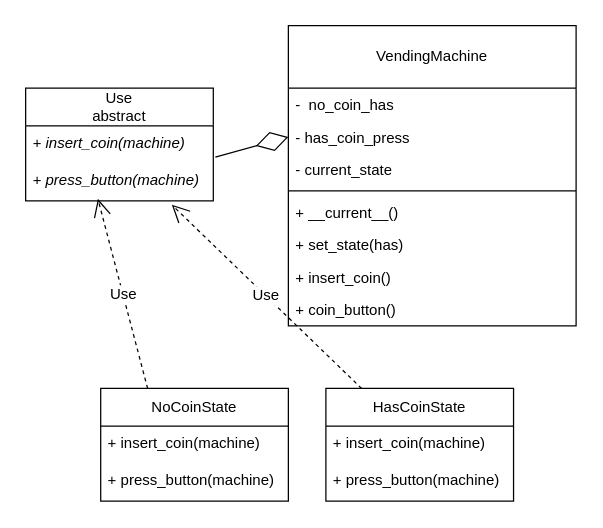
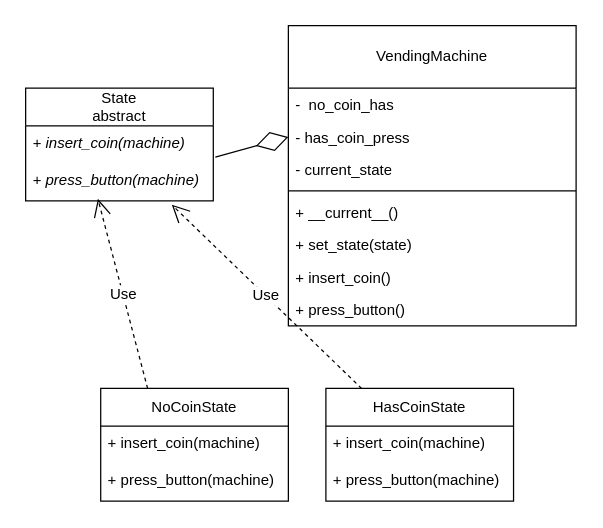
- <mxCell id="2" value="&lt;div&gt;Use&lt;/div&gt;&lt;div&gt;abstract&lt;/div&gt;" style="swimlane;fontStyle=0;childLayout=stackLayout;horizontal=1;startSize=30;fillColor=none;horizontalStack=0;resizeParent=1;resizeParentMax=0;resizeLast=0;collapsible=1;marginBottom=0;whiteSpace=wrap;html=1;" vertex="1" parent="1"><mxGeometry x="20" y="70" width="150" height="90" as="geometry" /></mxCell>
+ <mxCell id="2" value="&lt;div&gt;State&lt;/div&gt;&lt;div&gt;abstract&lt;/div&gt;" style="swimlane;fontStyle=0;childLayout=stackLayout;horizontal=1;startSize=30;fillColor=none;horizontalStack=0;resizeParent=1;resizeParentMax=0;resizeLast=0;collapsible=1;marginBottom=0;whiteSpace=wrap;html=1;" vertex="1" parent="1"><mxGeometry x="20" y="70" width="150" height="90" as="geometry" /></mxCell>
- <mxCell id="17" value="+ set_state(has)" style="text;strokeColor=none;fillColor=none;align=left;verticalAlign=top;spacingLeft=4;spacingRight=4;overflow=hidden;rotatable=0;points=[[0,0.5],[1,0.5]];portConstraint=eastwest;whiteSpace=wrap;html=1;" vertex="1" parent="11"><mxGeometry y="162" width="230" height="26" as="geometry" /></mxCell>
+ <mxCell id="17" value="+ set_state(state)" style="text;strokeColor=none;fillColor=none;align=left;verticalAlign=top;spacingLeft=4;spacingRight=4;overflow=hidden;rotatable=0;points=[[0,0.5],[1,0.5]];portConstraint=eastwest;whiteSpace=wrap;html=1;" vertex="1" parent="11"><mxGeometry y="162" width="230" height="26" as="geometry" /></mxCell>
- <mxCell id="19" value="+ coin_button()" style="text;strokeColor=none;fillColor=none;align=left;verticalAlign=top;spacingLeft=4;spacingRight=4;overflow=hidden;rotatable=0;points=[[0,0.5],[1,0.5]];portConstraint=eastwest;whiteSpace=wrap;html=1;" vertex="1" parent="11"><mxGeometry y="214" width="230" height="26" as="geometry" /></mxCell>
+ <mxCell id="19" value="+ press_button()" style="text;strokeColor=none;fillColor=none;align=left;verticalAlign=top;spacingLeft=4;spacingRight=4;overflow=hidden;rotatable=0;points=[[0,0.5],[1,0.5]];portConstraint=eastwest;whiteSpace=wrap;html=1;" vertex="1" parent="11"><mxGeometry y="214" width="230" height="26" as="geometry" /></mxCell>
